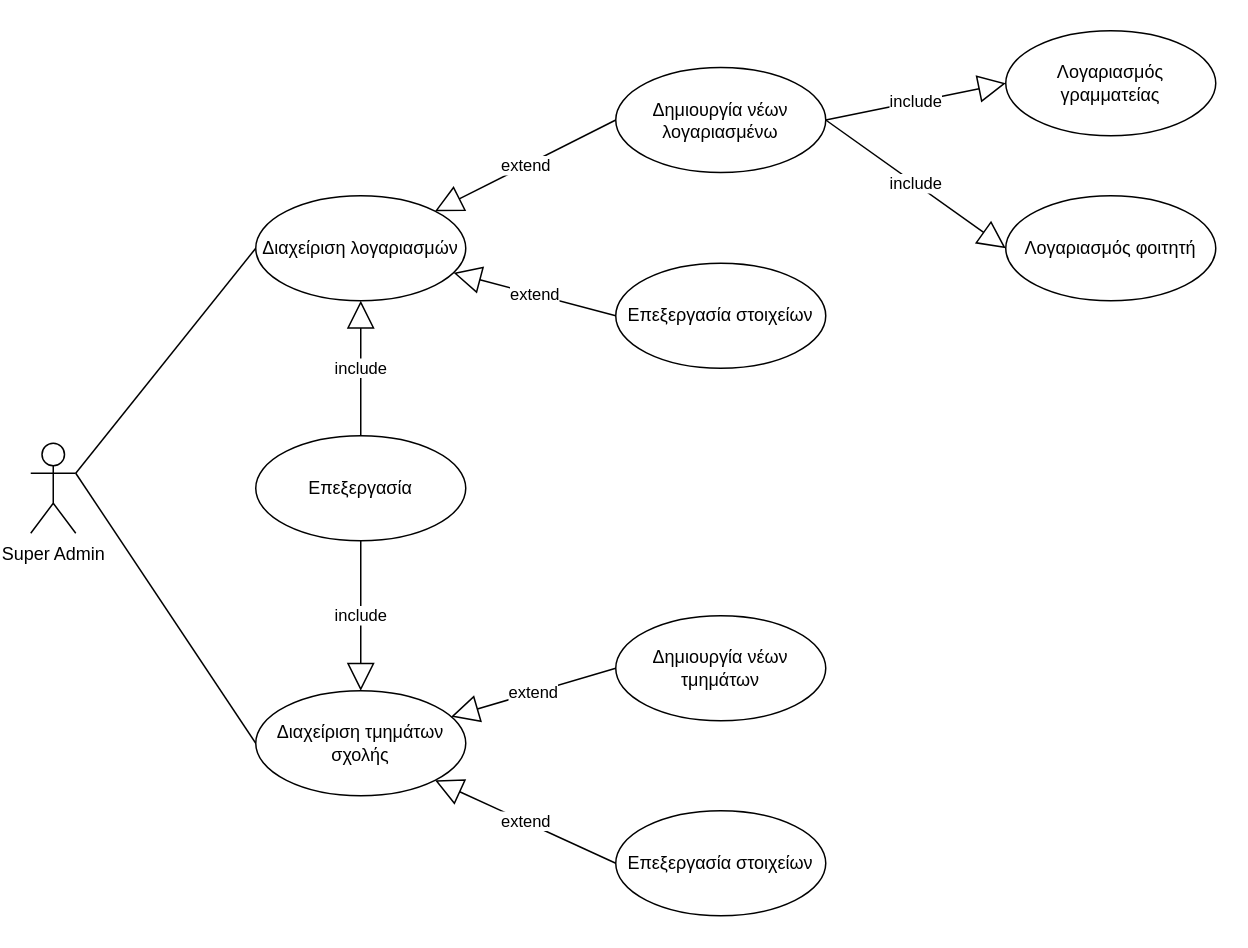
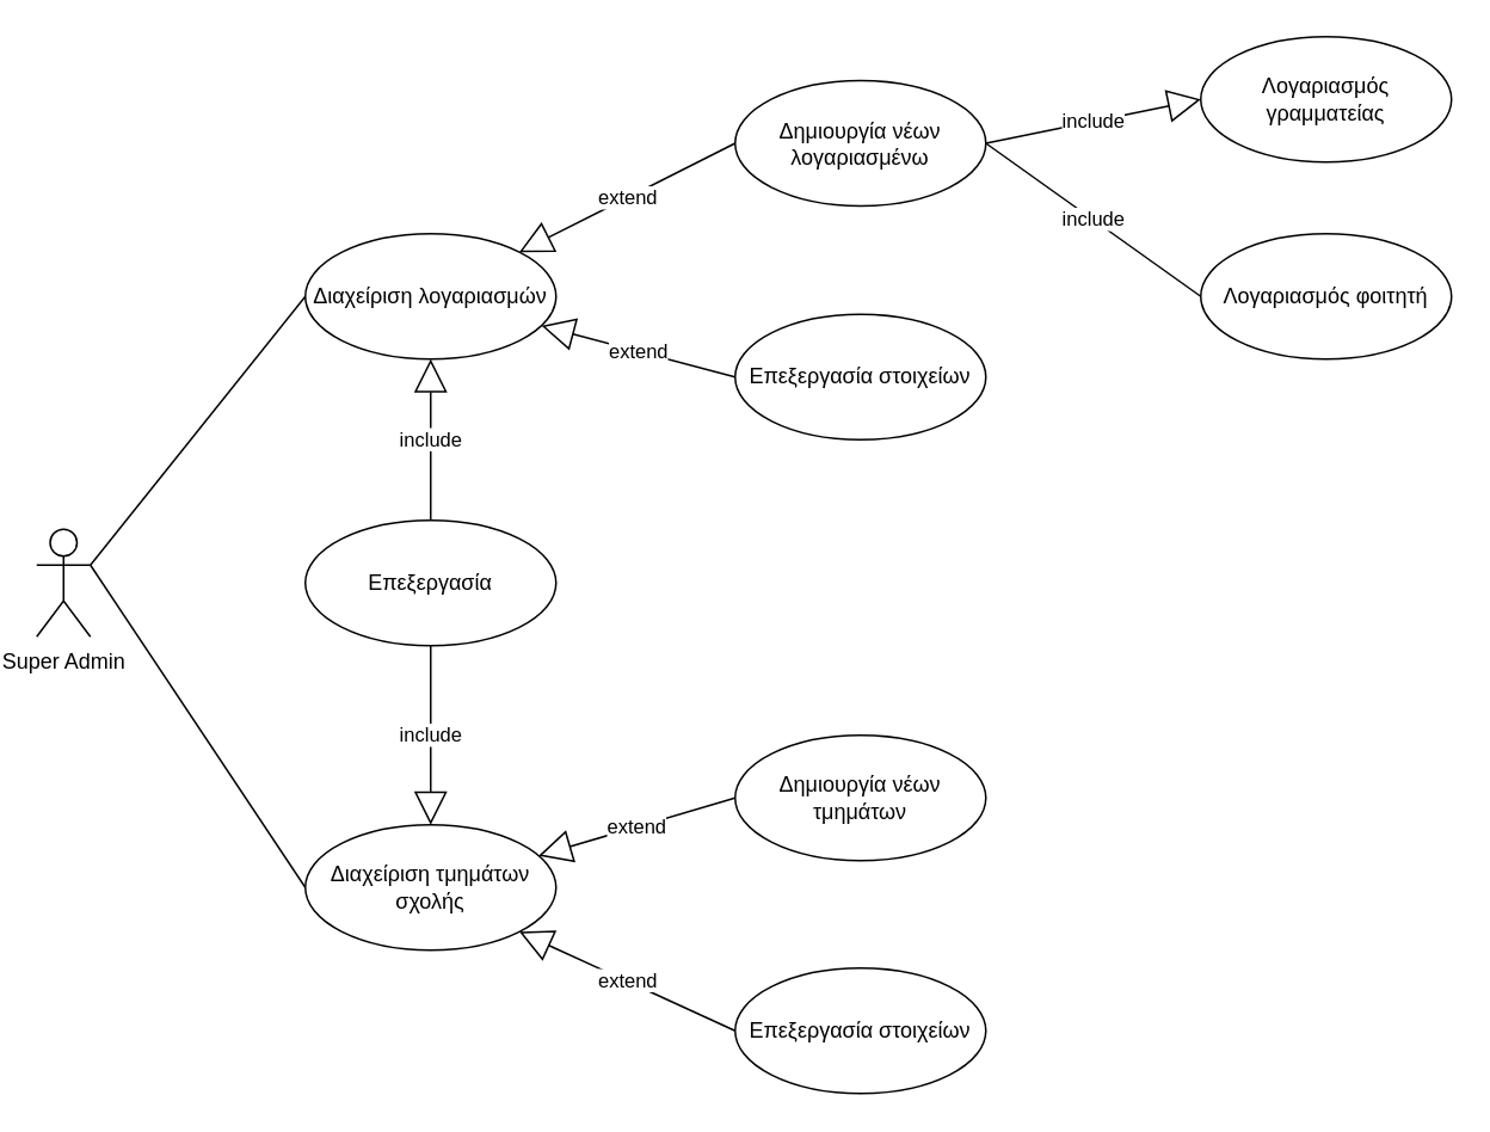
- <mxCell id="6" value="include&lt;br&gt;" style="endArrow=block;endSize=16;endFill=0;html=1;exitX=1;exitY=0.5;exitDx=0;exitDy=0;entryX=0;entryY=0.5;entryDx=0;entryDy=0;" parent="1" source="9" target="11" edge="1"><mxGeometry width="160" relative="1" as="geometry"><mxPoint x="540" y="510" as="sourcePoint" /><mxPoint x="700" y="510" as="targetPoint" /></mxGeometry></mxCell>
+ <mxCell id="6" value="include&lt;br&gt;" style="endArrow=none;endSize=16;endFill=0;html=1;exitX=1;exitY=0.5;exitDx=0;exitDy=0;entryX=0;entryY=0.5;entryDx=0;entryDy=0;" parent="1" source="9" target="11" edge="1"><mxGeometry width="160" relative="1" as="geometry"><mxPoint x="540" y="510" as="sourcePoint" /><mxPoint x="700" y="510" as="targetPoint" /></mxGeometry></mxCell>
